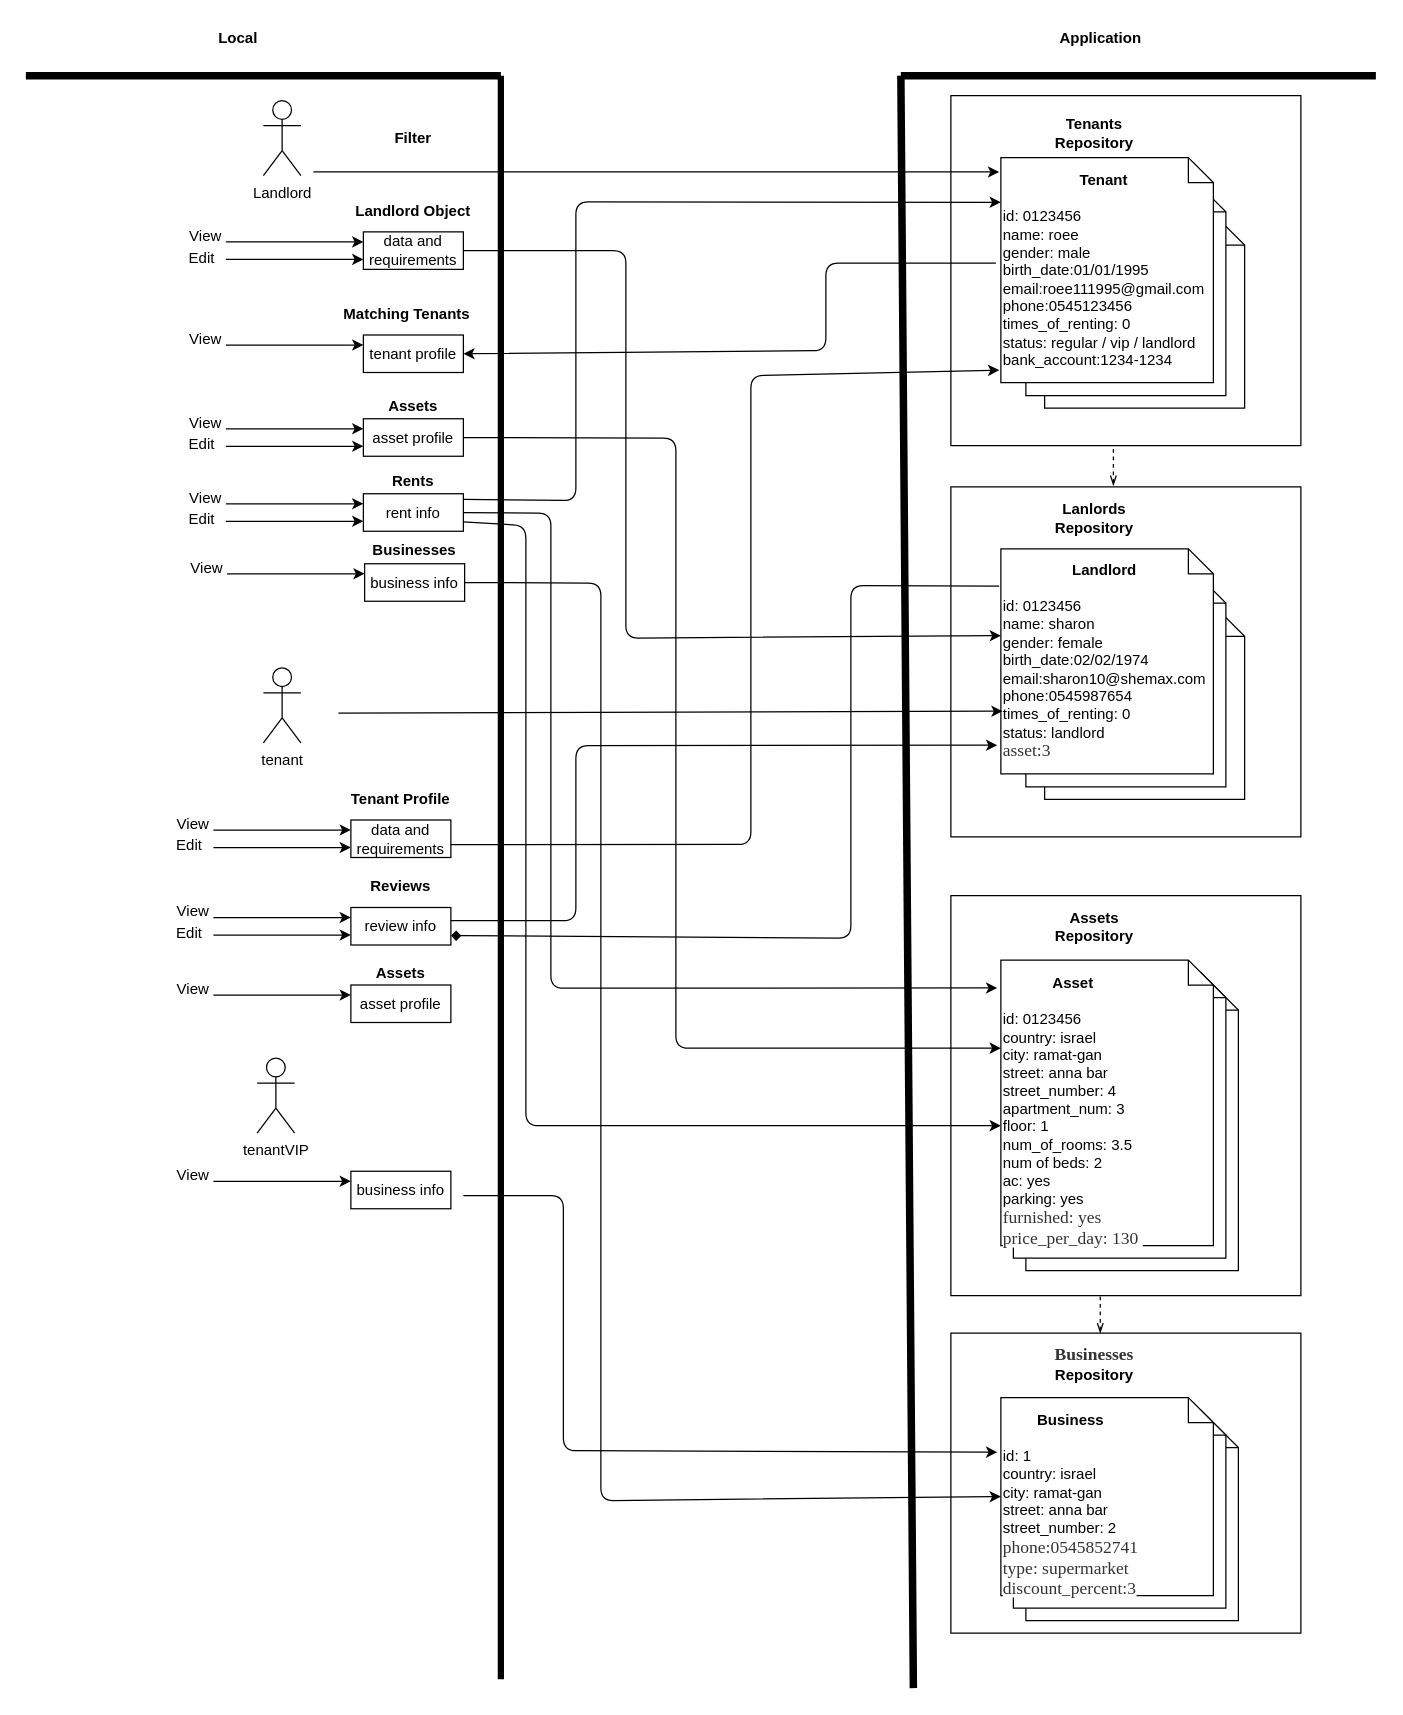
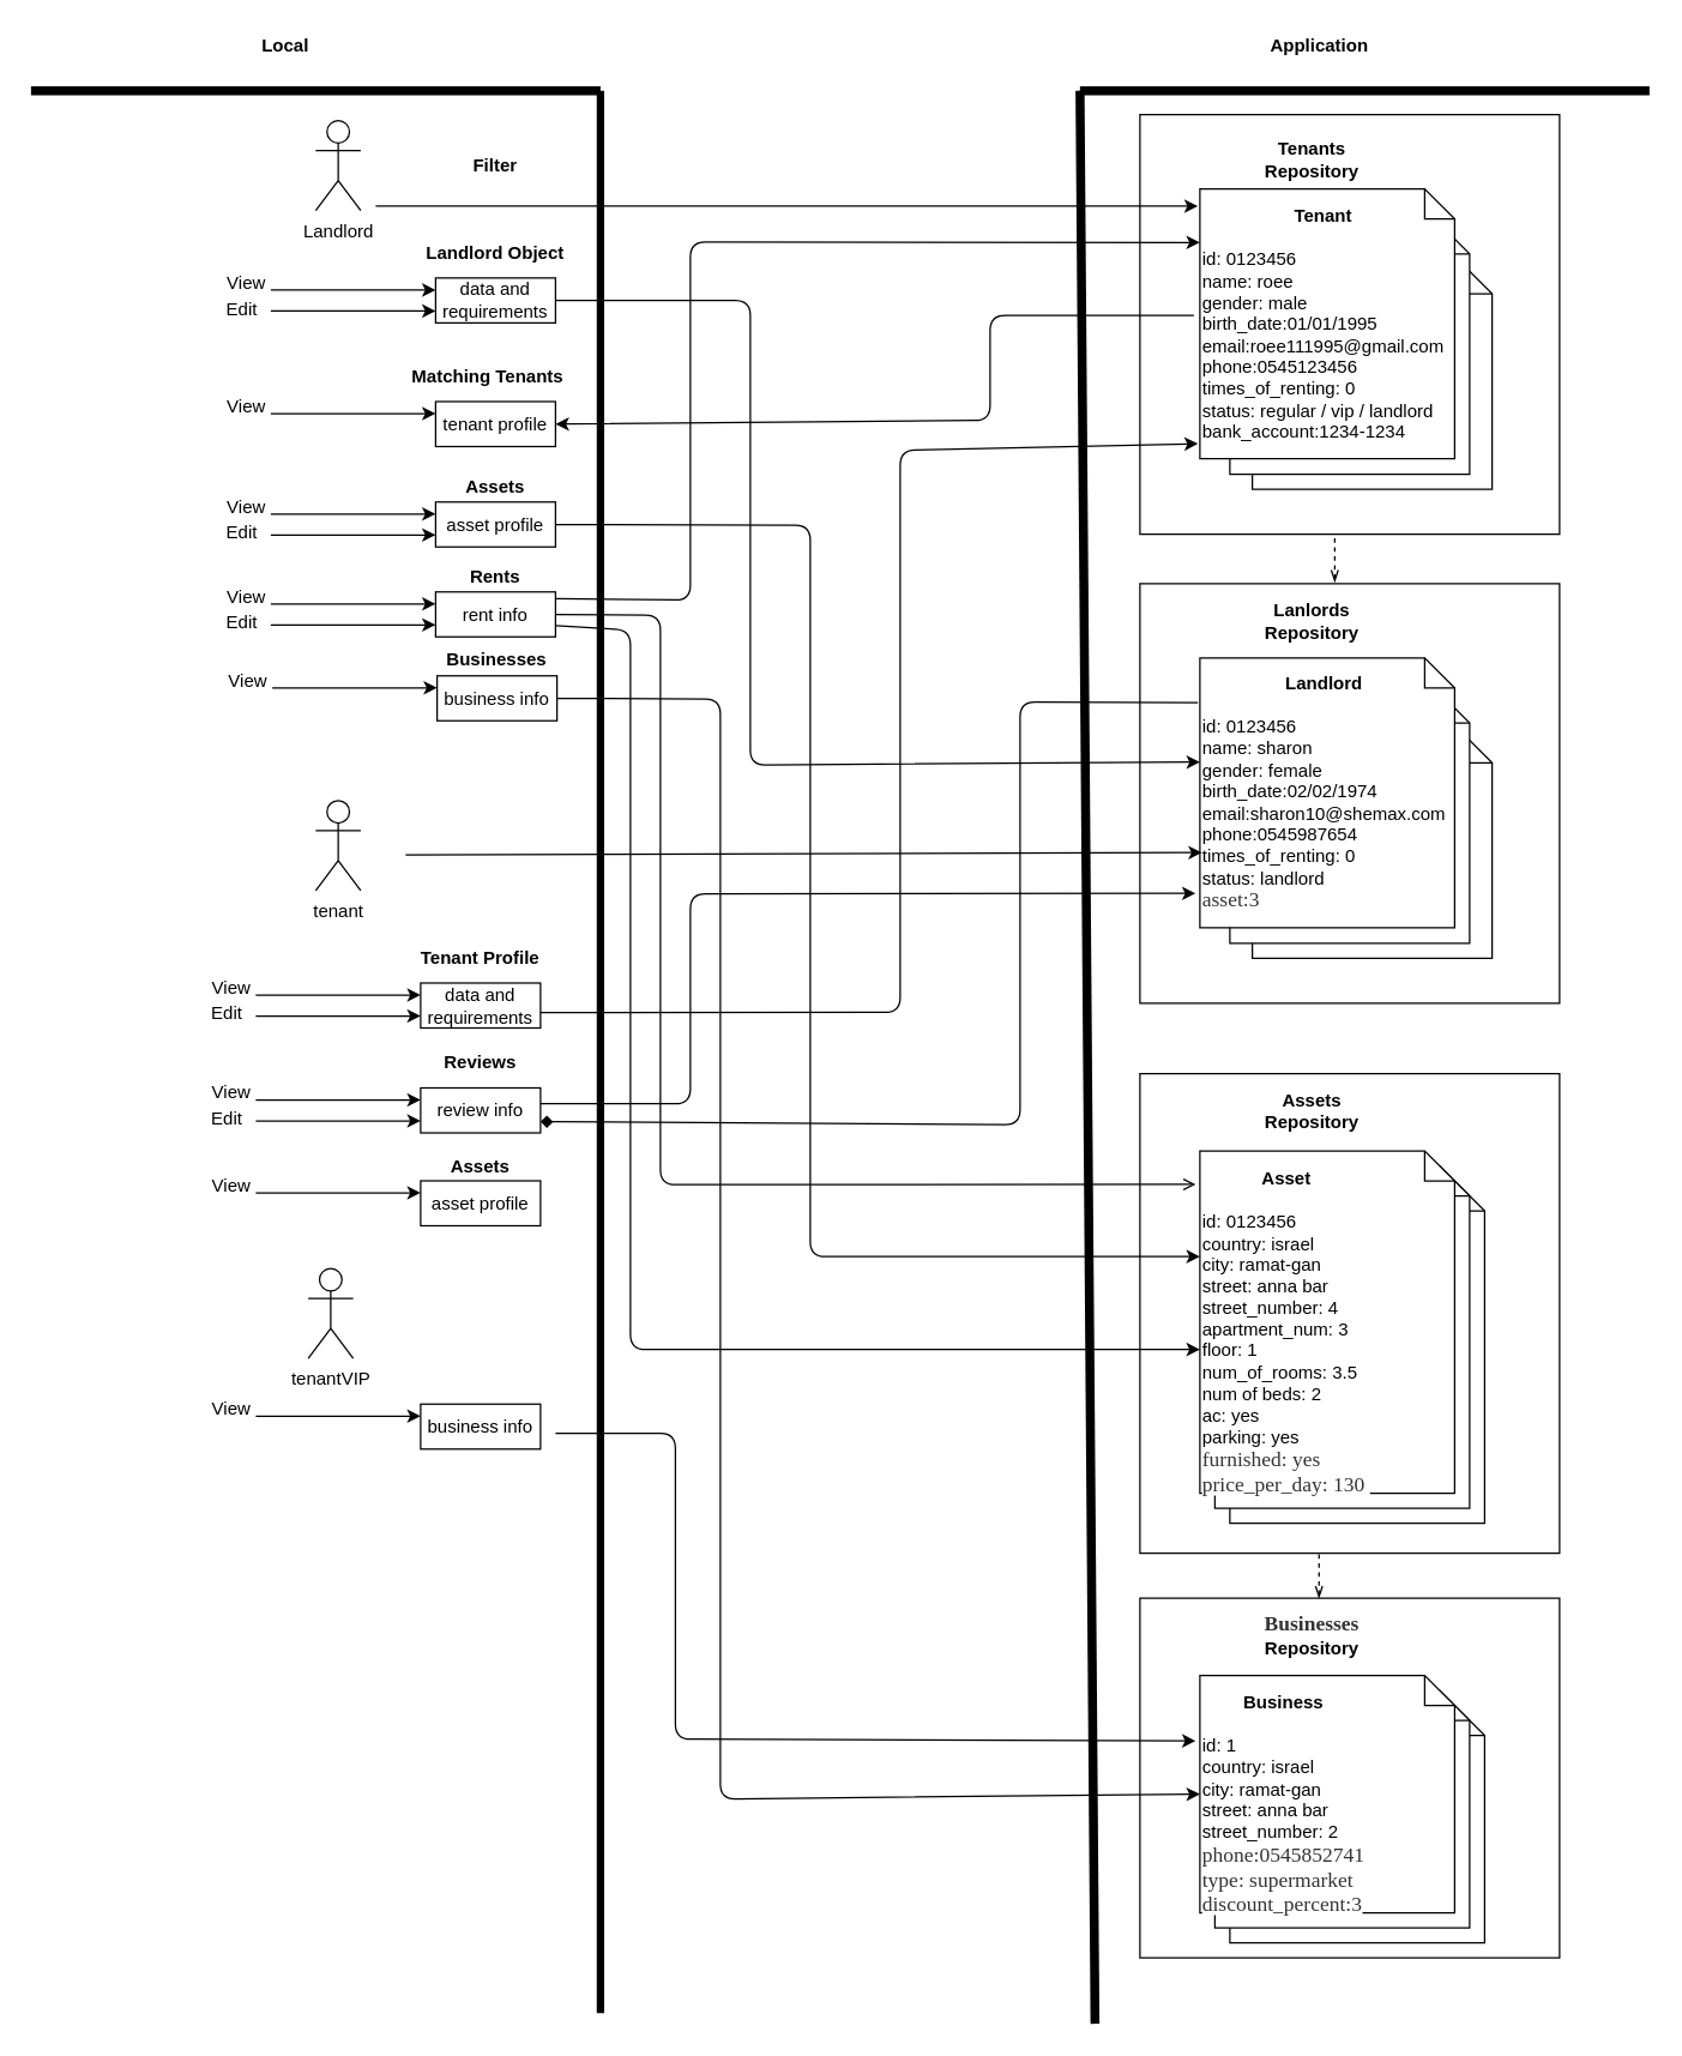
- <mxCell id="60" value="" style="endArrow=classic;html=1;exitX=1;exitY=0.5;exitDx=0;exitDy=0;entryX=-0.017;entryY=0.098;entryDx=0;entryDy=0;entryPerimeter=0;" edge="1" parent="1" source="29" target="43"><mxGeometry width="50" height="50" relative="1" as="geometry"><mxPoint x="450" y="523" as="sourcePoint" /><mxPoint x="800" y="523.36" as="targetPoint" /><Array as="points"><mxPoint x="440" y="410" /><mxPoint x="440" y="790" /></Array></mxGeometry></mxCell>
+ <mxCell id="60" value="" style="endArrow=open;html=1;exitX=1;exitY=0.5;exitDx=0;exitDy=0;entryX=-0.017;entryY=0.098;entryDx=0;entryDy=0;entryPerimeter=0;" edge="1" parent="1" source="29" target="43"><mxGeometry width="50" height="50" relative="1" as="geometry"><mxPoint x="450" y="523" as="sourcePoint" /><mxPoint x="800" y="523.36" as="targetPoint" /><Array as="points"><mxPoint x="440" y="410" /><mxPoint x="440" y="790" /></Array></mxGeometry></mxCell>
